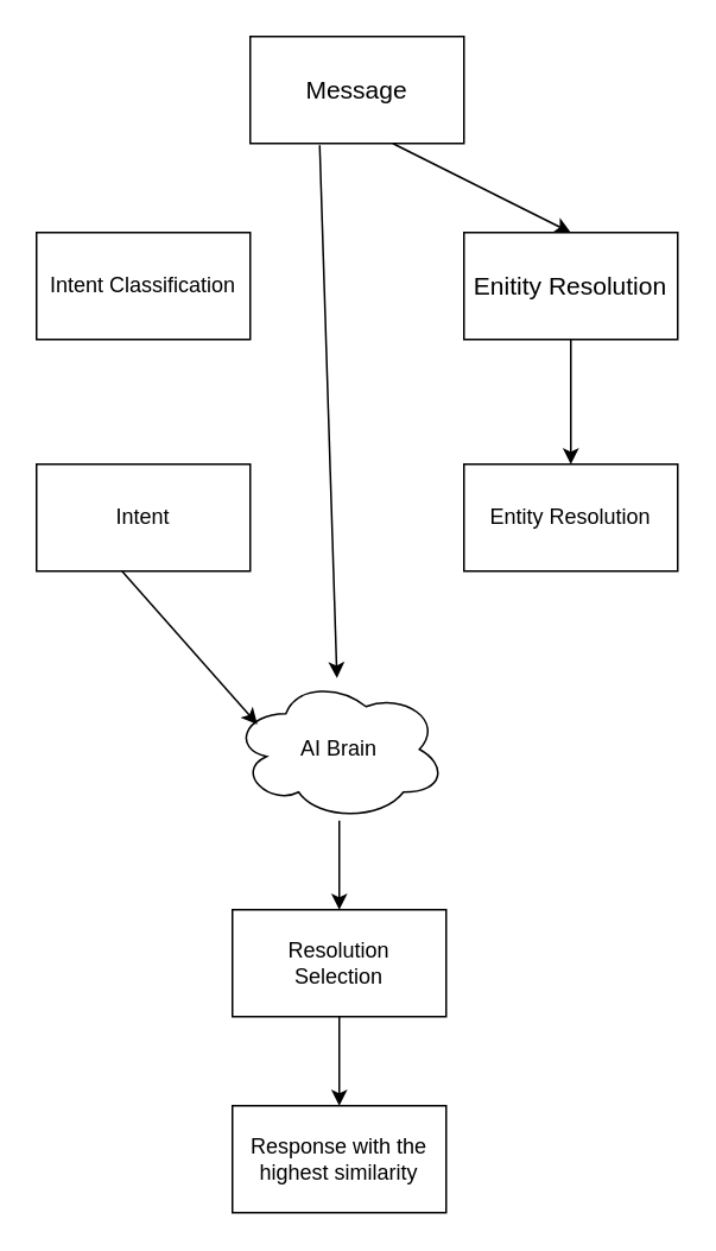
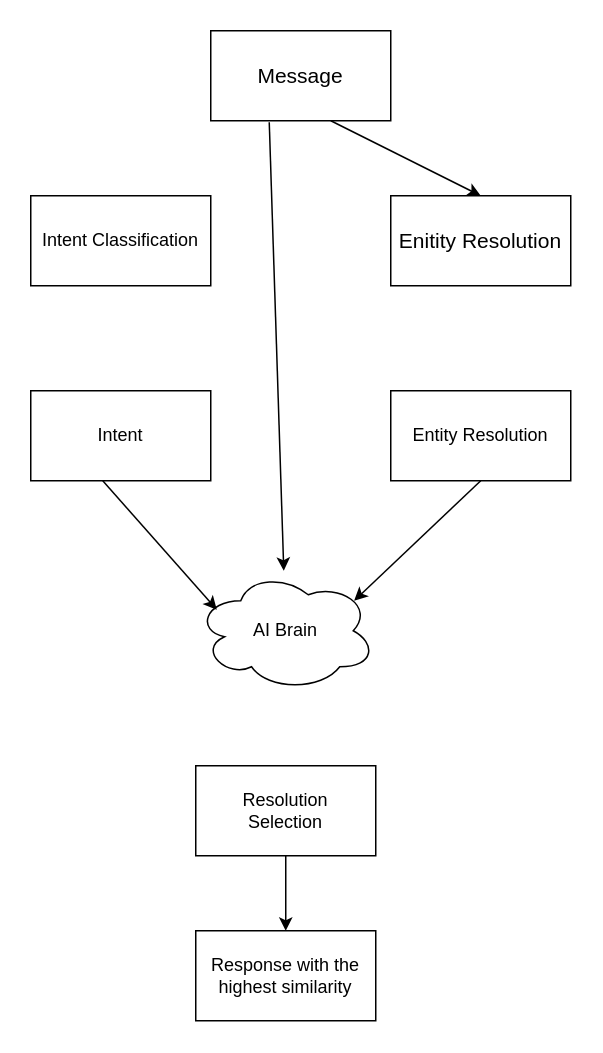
- <mxCell id="9" value="" style="endArrow=classic;html=1;rounded=0;exitX=0.5;exitY=1;exitDx=0;exitDy=0;" edge="1" parent="1" source="4" target="8"><mxGeometry width="50" height="50" relative="1" as="geometry"><mxPoint x="180" y="220" as="sourcePoint" /><mxPoint x="230" y="170" as="targetPoint" /></mxGeometry></mxCell>
+ <mxCell id="11" value="" style="endArrow=classic;html=1;rounded=0;entryX=0.88;entryY=0.25;entryDx=0;entryDy=0;entryPerimeter=0;exitX=0.5;exitY=1;exitDx=0;exitDy=0;" edge="1" parent="1" source="8" target="10"><mxGeometry width="50" height="50" relative="1" as="geometry"><mxPoint x="180" y="350" as="sourcePoint" /><mxPoint x="230" y="300" as="targetPoint" /></mxGeometry></mxCell>
- <mxCell id="15" value="" style="endArrow=classic;html=1;rounded=0;" edge="1" parent="1" source="10" target="13"><mxGeometry width="50" height="50" relative="1" as="geometry"><mxPoint x="180" y="490" as="sourcePoint" /><mxPoint x="230" y="440" as="targetPoint" /></mxGeometry></mxCell>
